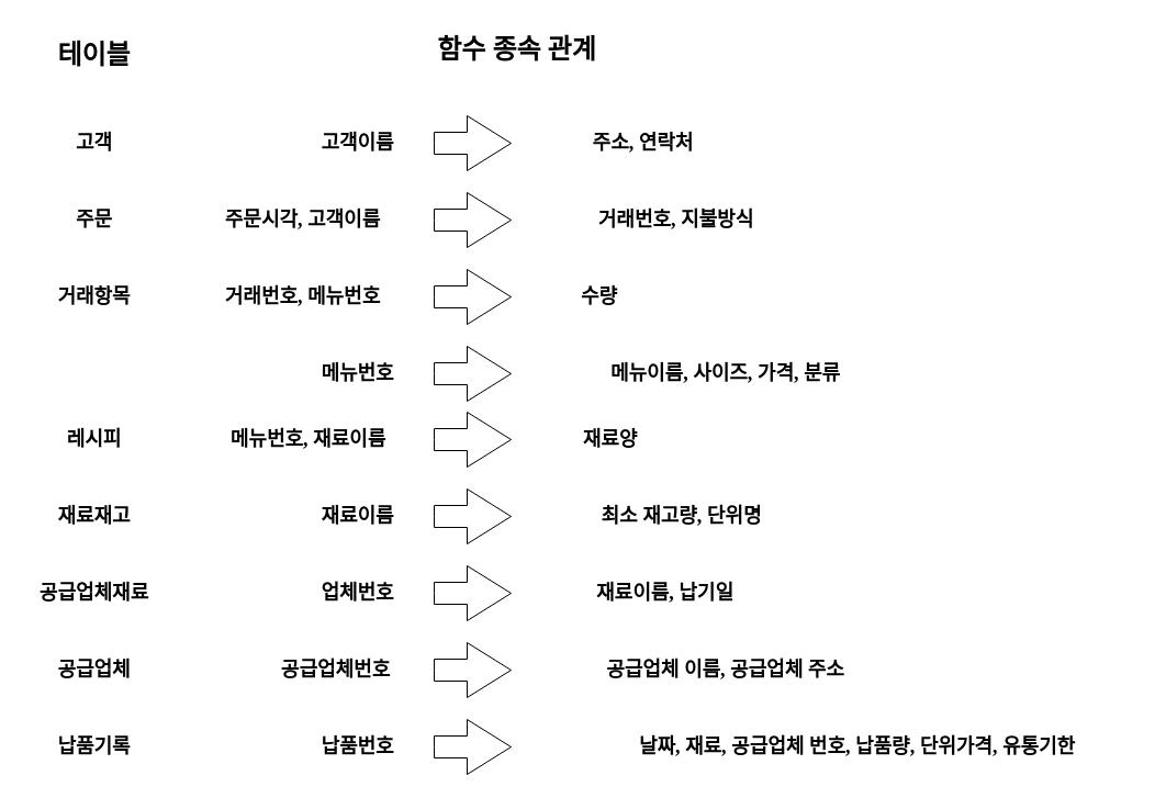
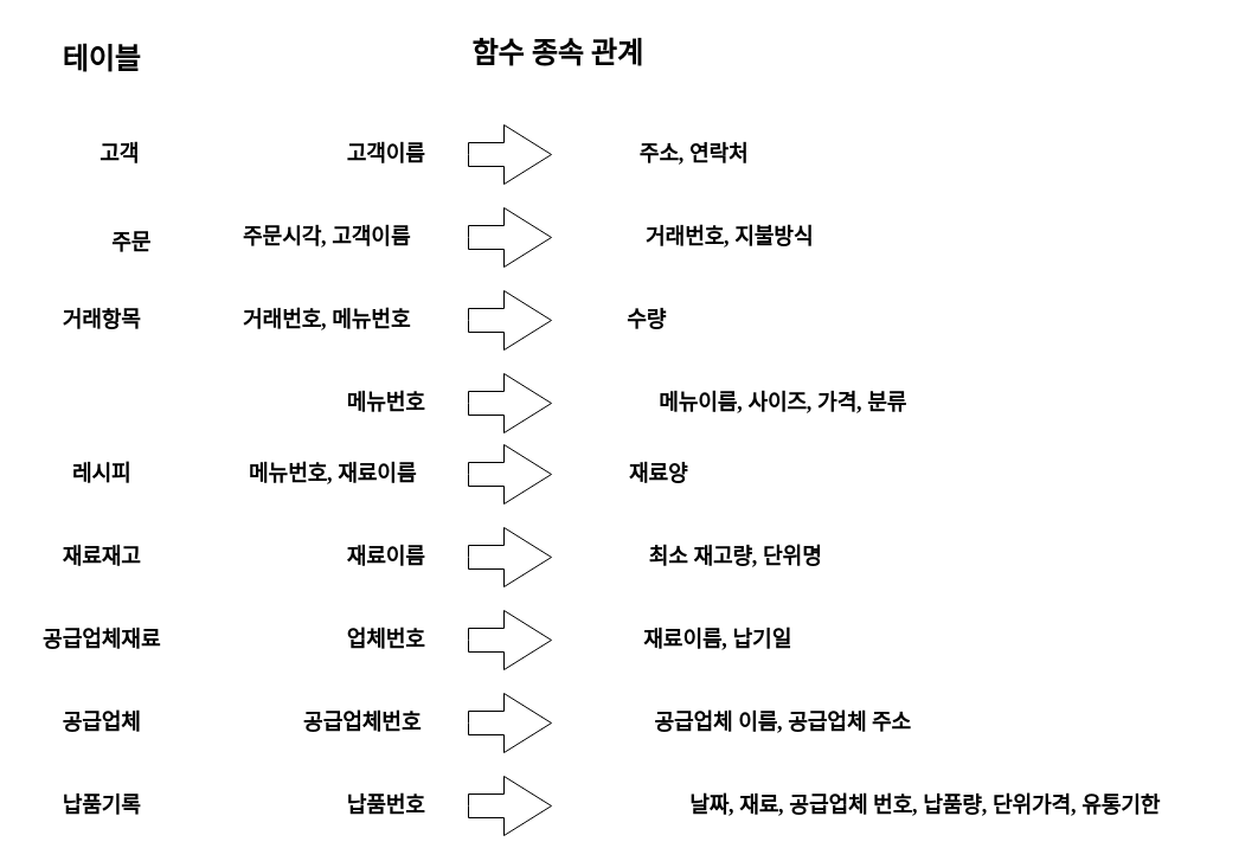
- <mxCell id="11" value="&lt;h2&gt;고객&lt;/h2&gt;" style="text;html=1;align=center;verticalAlign=middle;resizable=0;points=[];autosize=1;fontFamily=Nanum Gothic Coding;fontSource=https%3A%2F%2Ffonts.googleapis.com%2Fcss%3Ffamily%3DNanum%2BGothic%2BCoding;" vertex="1" parent="1"><mxGeometry x="60" y="105" width="50" height="50" as="geometry" /></mxCell>
+ <mxCell id="11" value="&lt;h2&gt;고객&lt;/h2&gt;" style="text;html=1;align=center;verticalAlign=middle;resizable=0;points=[];autosize=1;fontFamily=Nanum Gothic Coding;fontSource=https%3A%2F%2Ffonts.googleapis.com%2Fcss%3Ffamily%3DNanum%2BGothic%2BCoding;" vertex="1" parent="1"><mxGeometry x="75" y="105" width="50" height="50" as="geometry" /></mxCell>
- <mxCell id="12" value="&lt;h2&gt;주문&lt;/h2&gt;" style="text;html=1;align=center;verticalAlign=middle;resizable=0;points=[];autosize=1;fontFamily=Nanum Gothic Coding;fontSource=https%3A%2F%2Ffonts.googleapis.com%2Fcss%3Ffamily%3DNanum%2BGothic%2BCoding;" vertex="1" parent="1"><mxGeometry x="60" y="175" width="50" height="50" as="geometry" /></mxCell>
+ <mxCell id="12" value="&lt;h2&gt;주문&lt;/h2&gt;" style="text;html=1;align=center;verticalAlign=middle;resizable=0;points=[];autosize=1;fontFamily=Nanum Gothic Coding;fontSource=https%3A%2F%2Ffonts.googleapis.com%2Fcss%3Ffamily%3DNanum%2BGothic%2BCoding;" vertex="1" parent="1"><mxGeometry x="85" y="180" width="50" height="50" as="geometry" /></mxCell>
